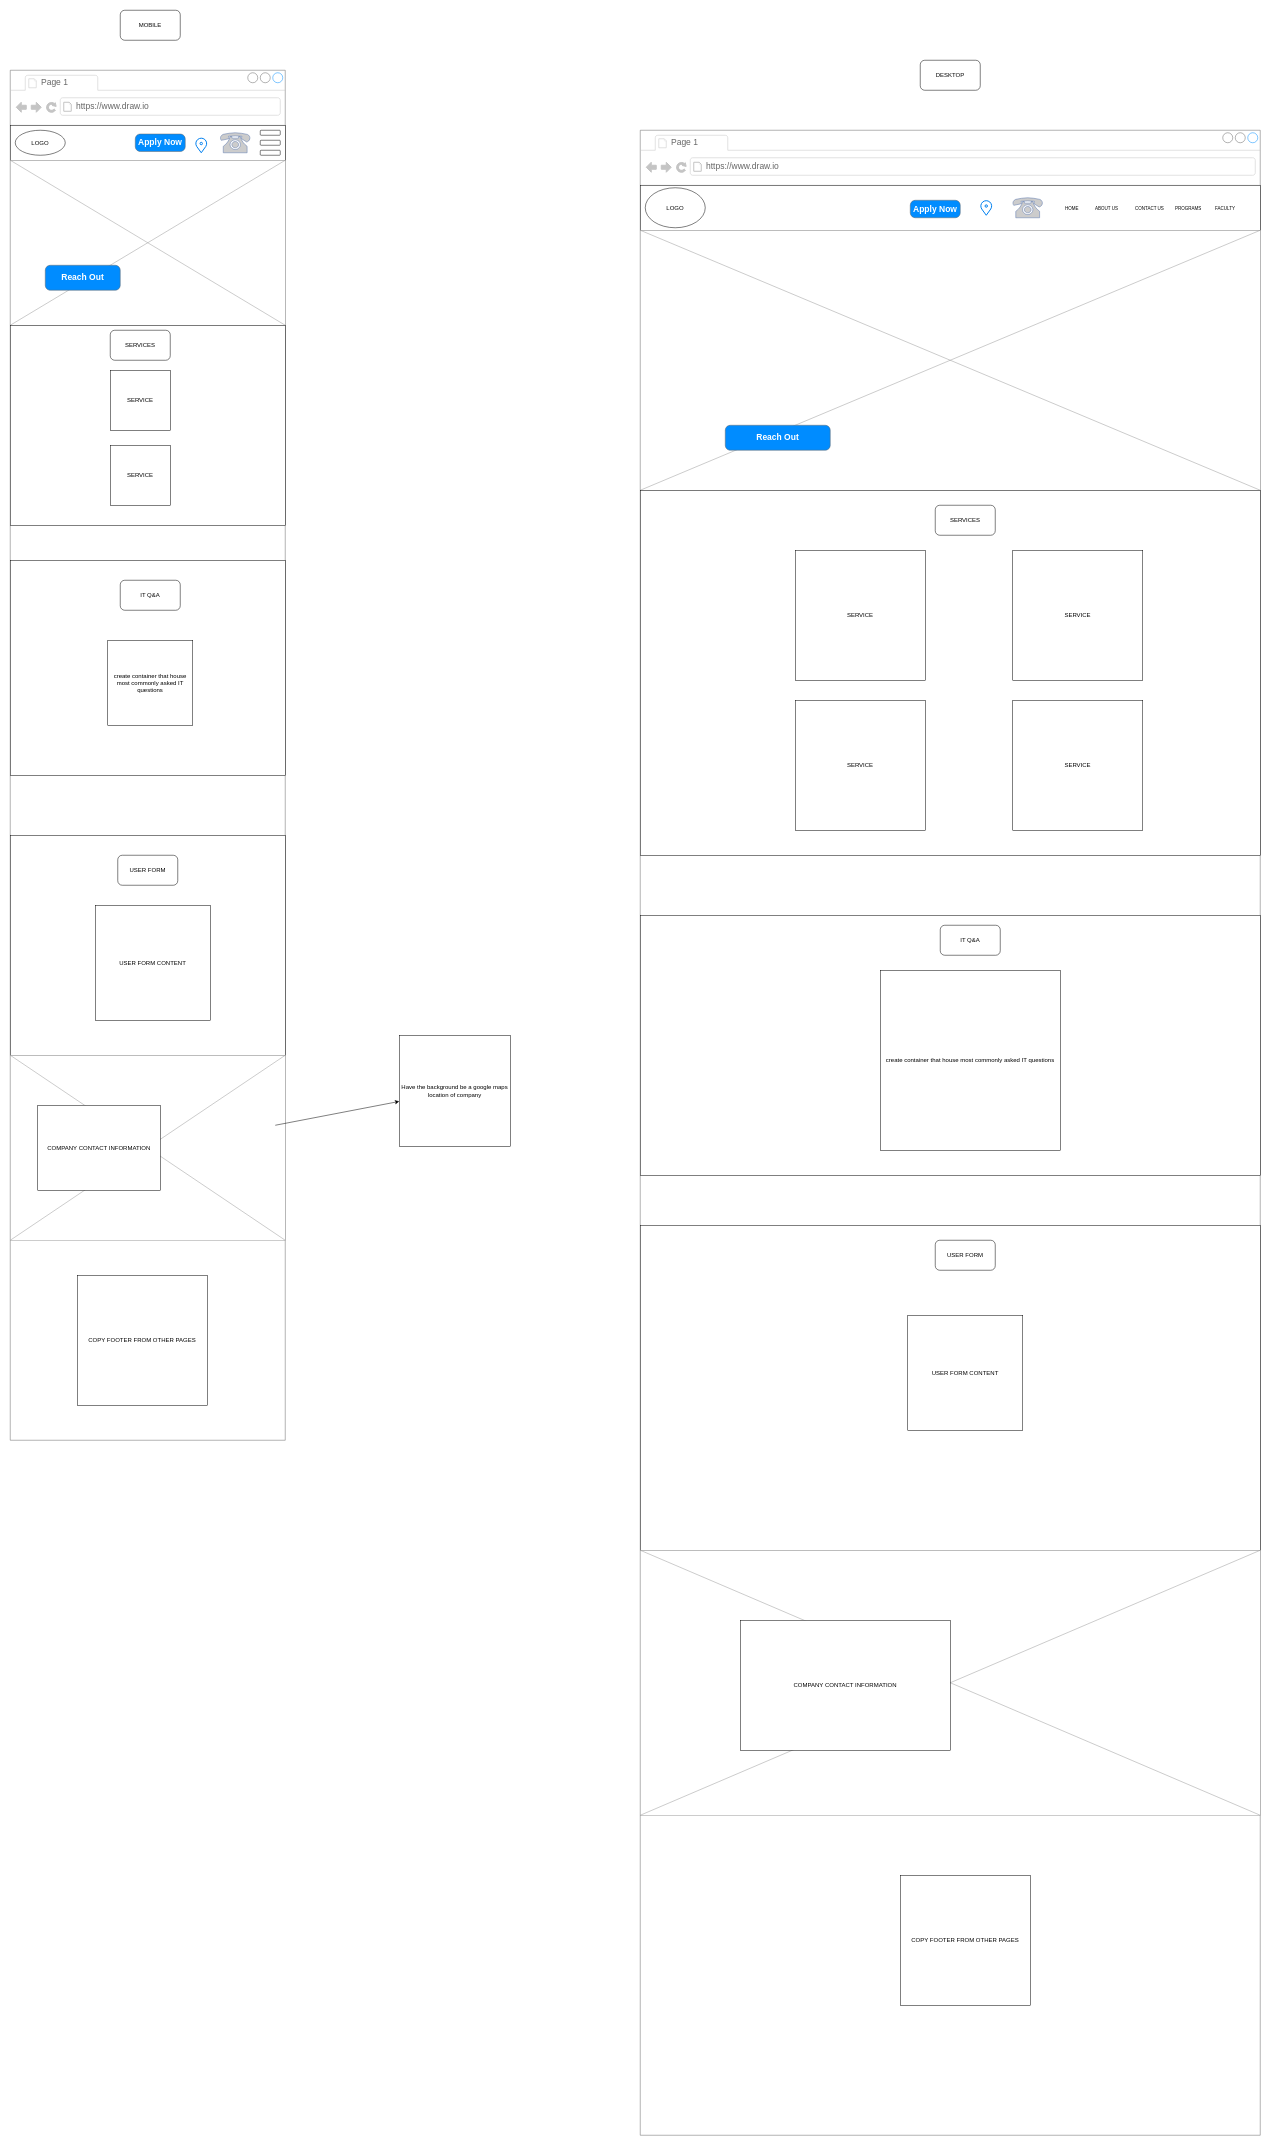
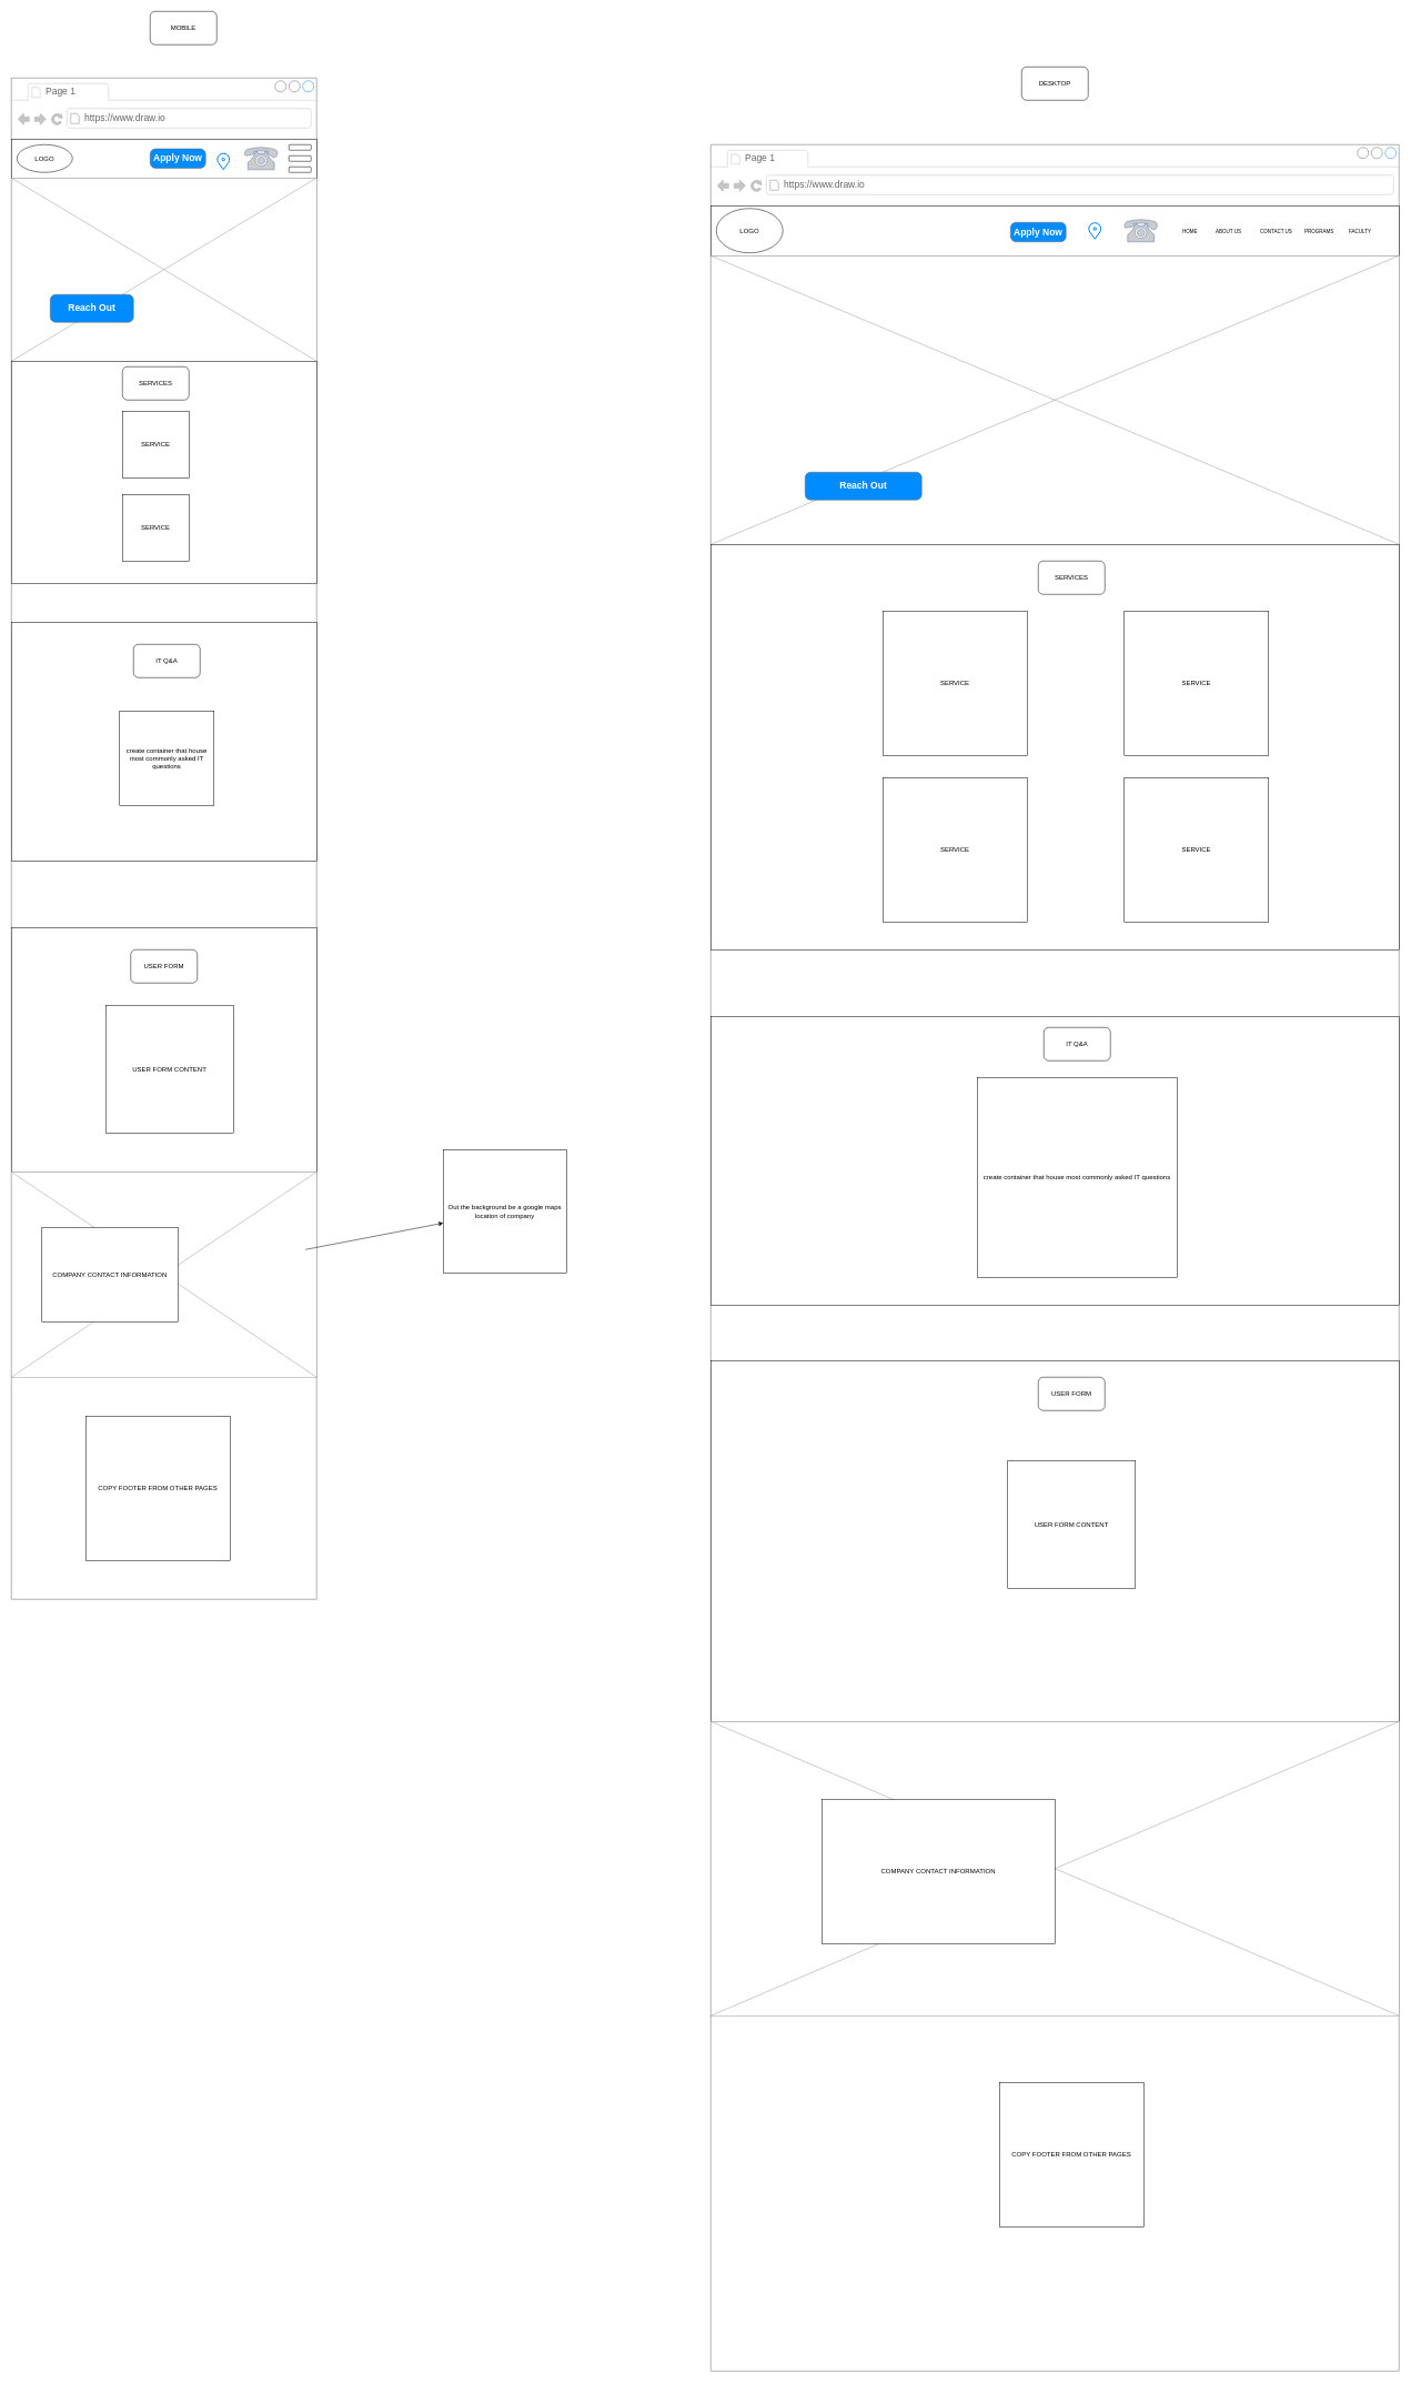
- <mxCell id="2" value="MOBILE" style="rounded=1;whiteSpace=wrap;html=1;" parent="1" vertex="1"><mxGeometry x="240" y="20" width="120" height="60" as="geometry" /></mxCell>
+ <mxCell id="2" value="MOBILE" style="rounded=1;whiteSpace=wrap;html=1;" parent="1" vertex="1"><mxGeometry x="270" y="20" width="120" height="60" as="geometry" /></mxCell>
- <mxCell id="30" value="Have the background be a google maps location of company" style="whiteSpace=wrap;html=1;aspect=fixed;" parent="1" vertex="1"><mxGeometry x="798" y="2070" width="222" height="222" as="geometry" /></mxCell>
+ <mxCell id="30" value="Out the background be a google maps location of company" style="whiteSpace=wrap;html=1;aspect=fixed;" parent="1" vertex="1"><mxGeometry x="798" y="2070" width="222" height="222" as="geometry" /></mxCell>
